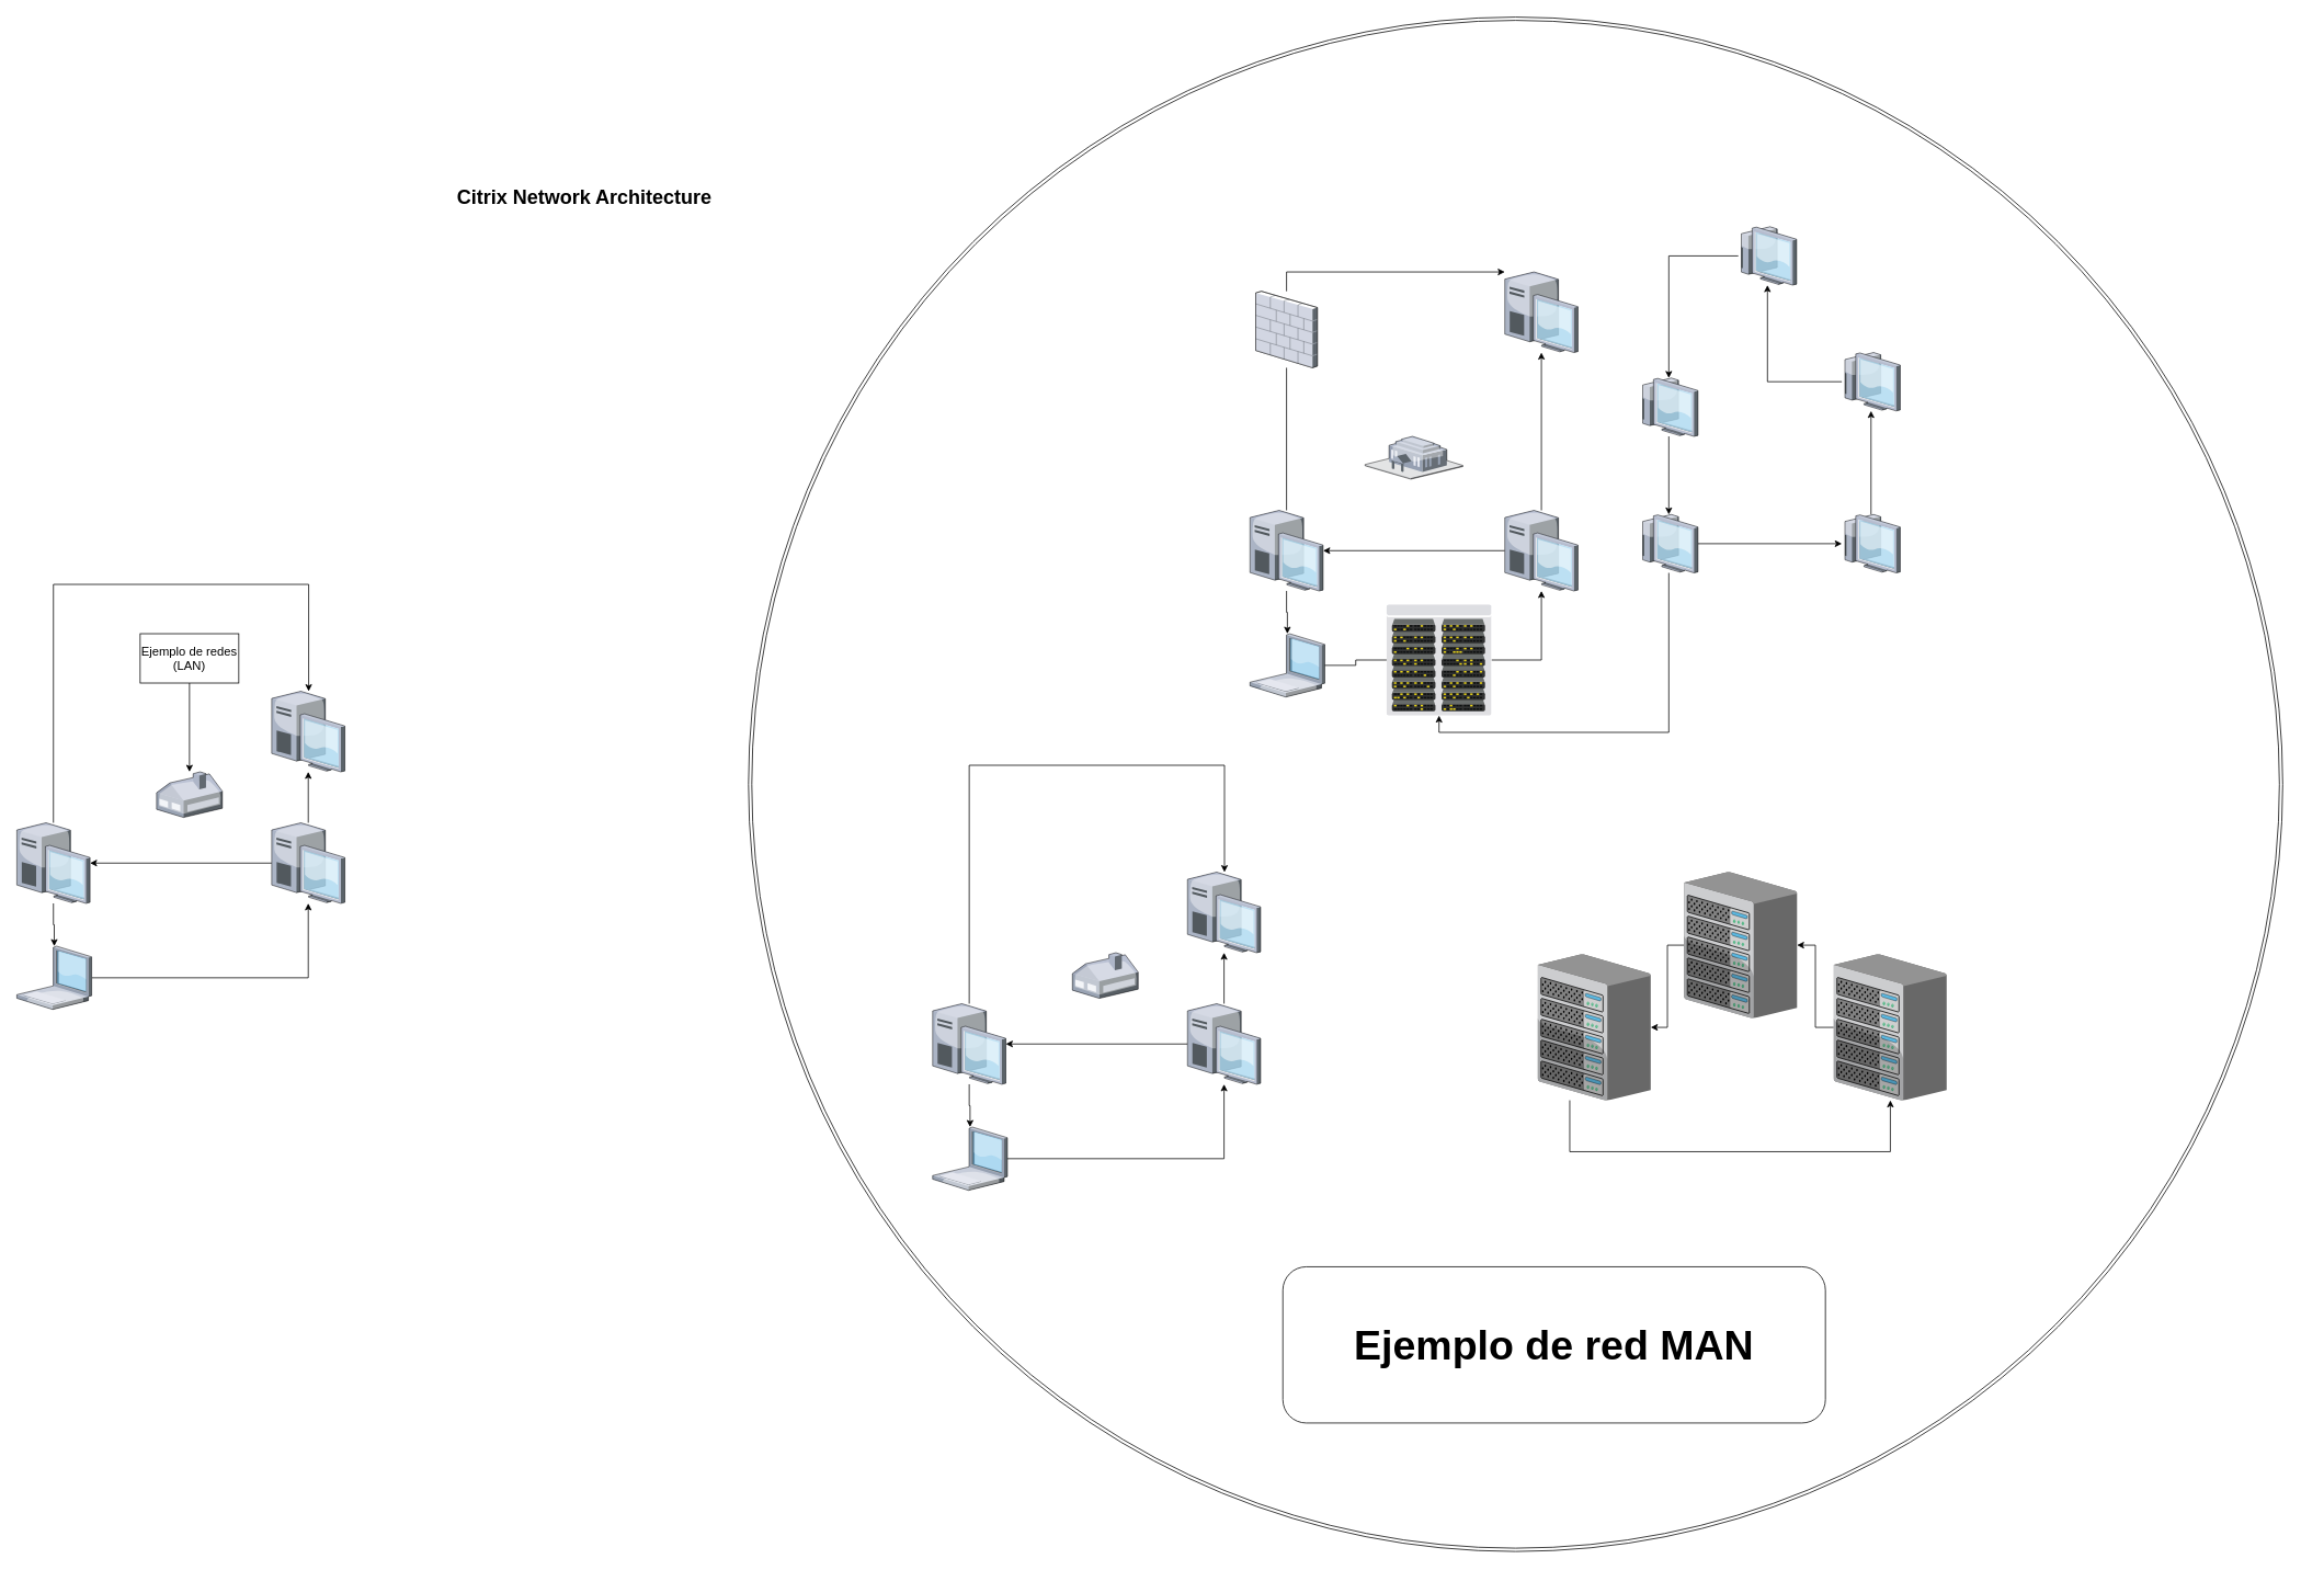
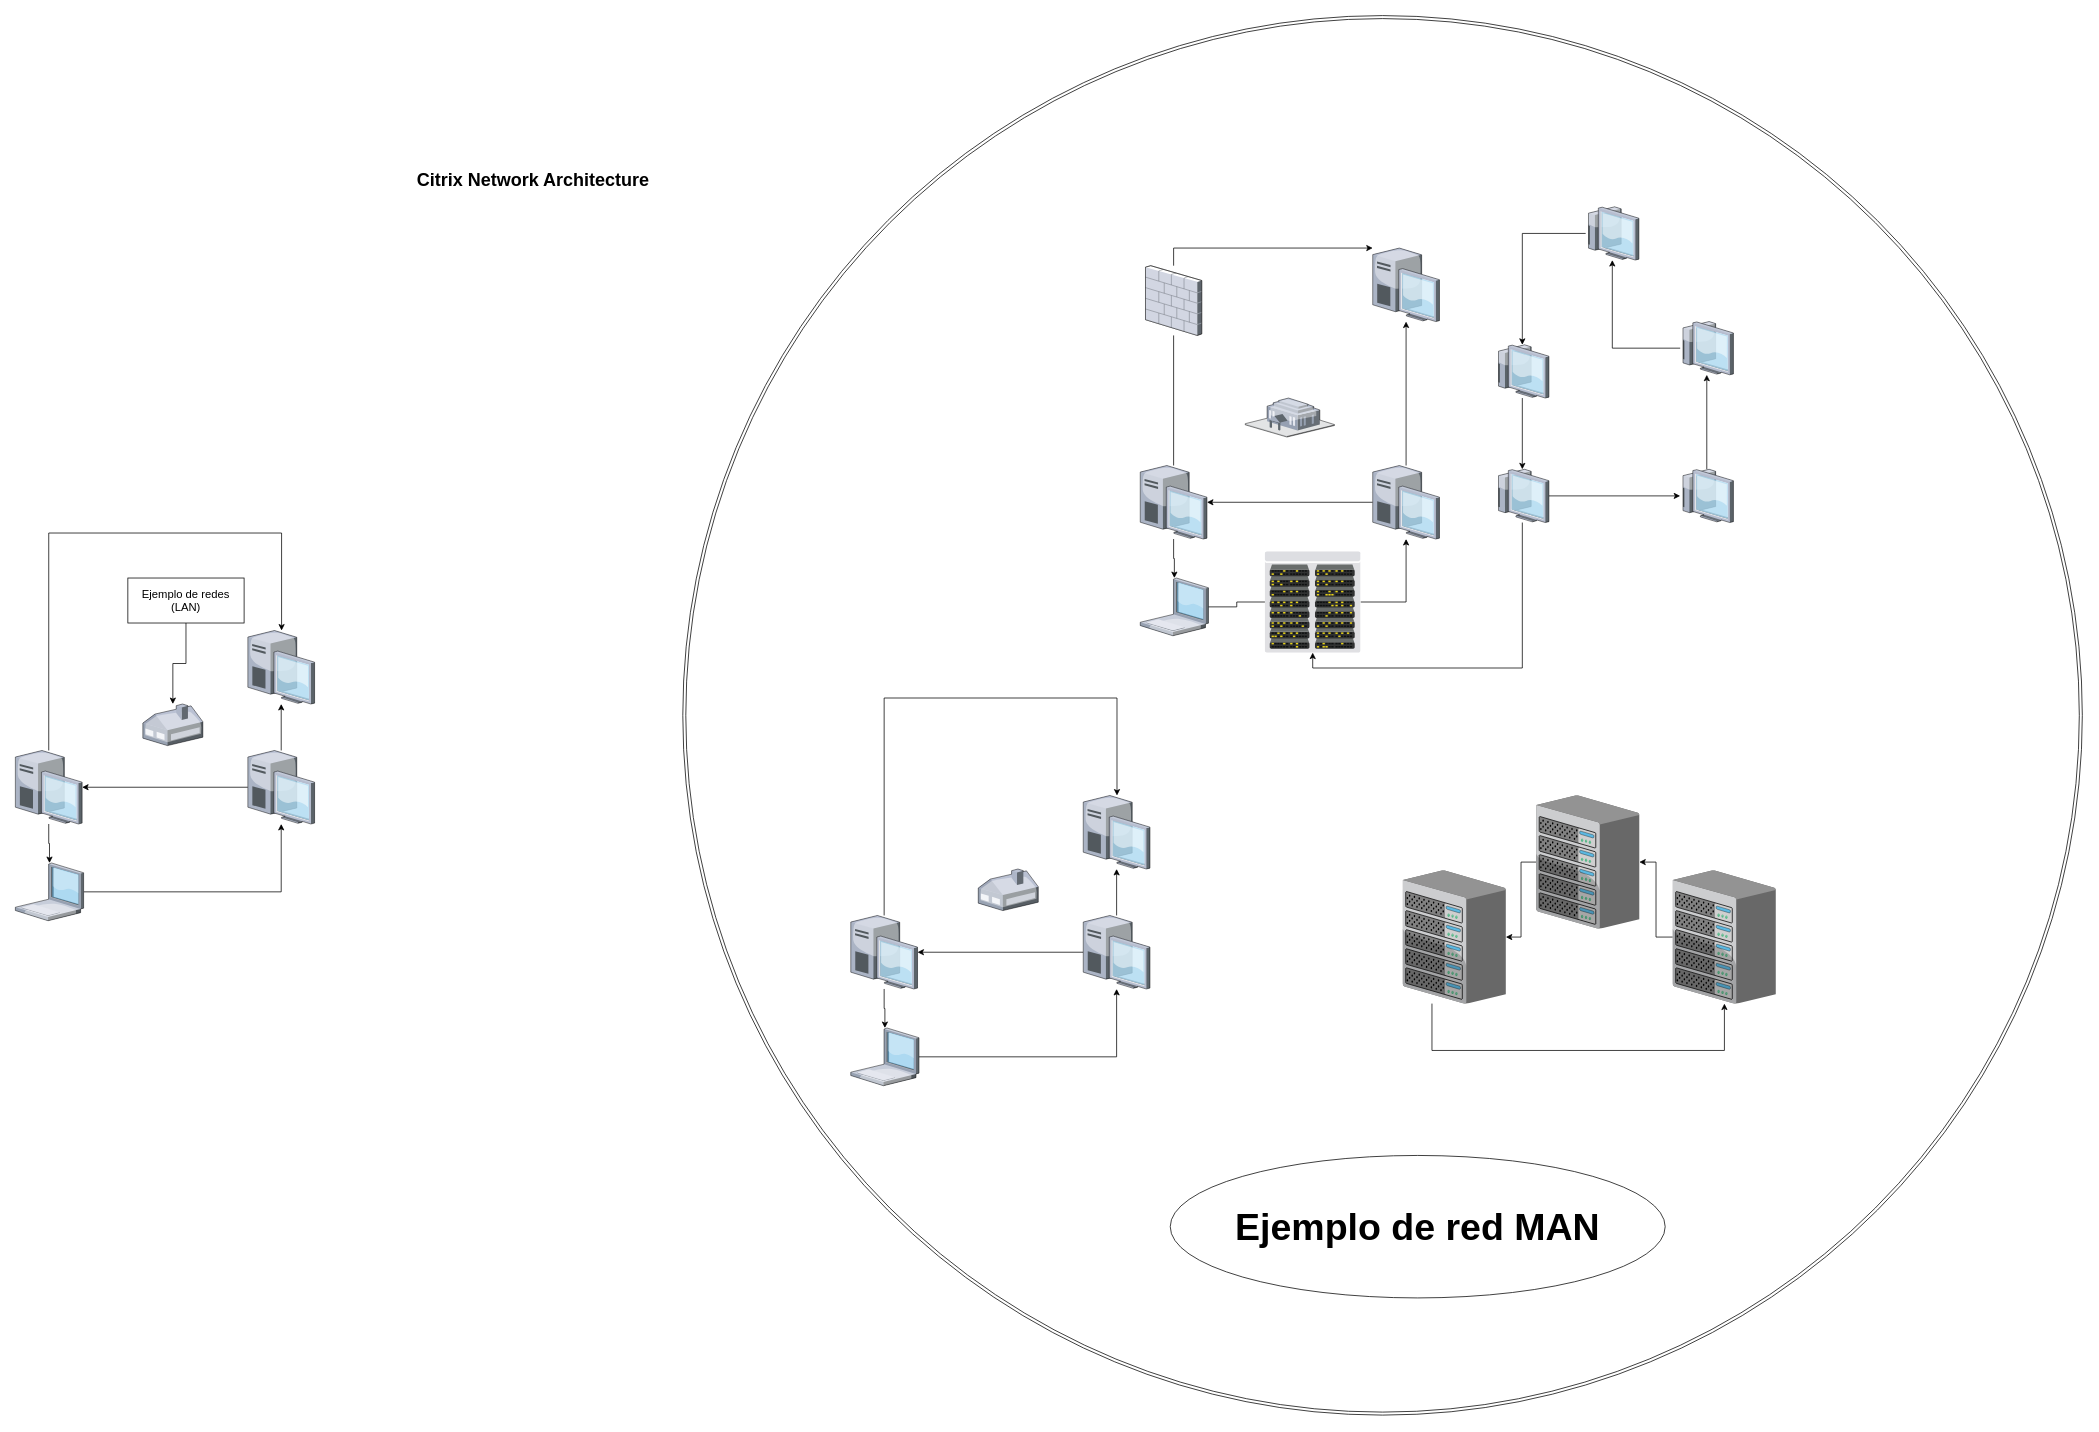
- <mxCell id="4" value="&lt;font style=&quot;font-size: 15px;&quot;&gt;Ejemplo de redes (LAN)&lt;/font&gt;" style="rounded=0;whiteSpace=wrap;html=1;" vertex="1" parent="1"><mxGeometry x="170" y="770" width="120" height="60" as="geometry" /></mxCell>
+ <mxCell id="4" value="&lt;font style=&quot;font-size: 15px;&quot;&gt;Ejemplo de redes (LAN)&lt;/font&gt;" style="rounded=0;whiteSpace=wrap;html=1;" vertex="1" parent="1"><mxGeometry x="170" y="770" width="155" height="60" as="geometry" /></mxCell>
- <mxCell id="57" value="&lt;h1 style=&quot;font-size: 50px;&quot;&gt;&lt;font style=&quot;font-size: 50px;&quot;&gt;Ejemplo de red MAN&lt;/font&gt;&lt;/h1&gt;" style="rounded=1;whiteSpace=wrap;html=1;fontSize=15;fillColor=none;" vertex="1" parent="1"><mxGeometry x="1560" y="1540" width="660" height="190" as="geometry" /></mxCell>
+ <mxCell id="57" value="&lt;h1 style=&quot;font-size: 50px;&quot;&gt;&lt;font style=&quot;font-size: 50px;&quot;&gt;Ejemplo de red MAN&lt;/font&gt;&lt;/h1&gt;" style="ellipse;whiteSpace=wrap;html=1;fontSize=15;fillColor=none;" vertex="1" parent="1"><mxGeometry x="1560" y="1540" width="660" height="190" as="geometry" /></mxCell>
